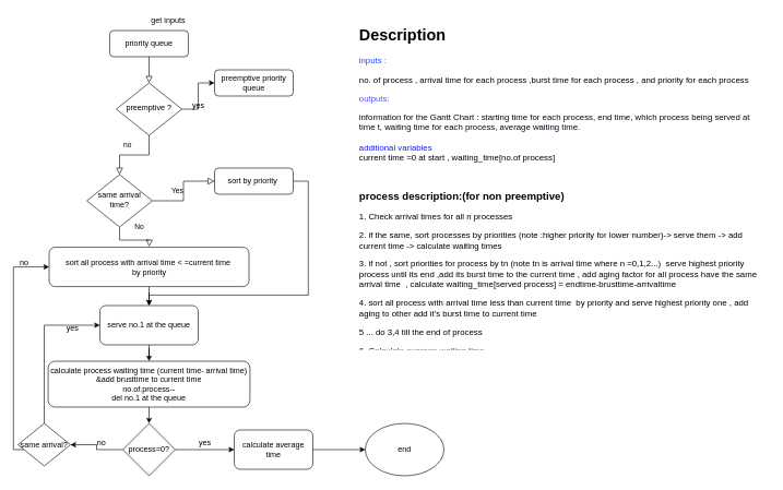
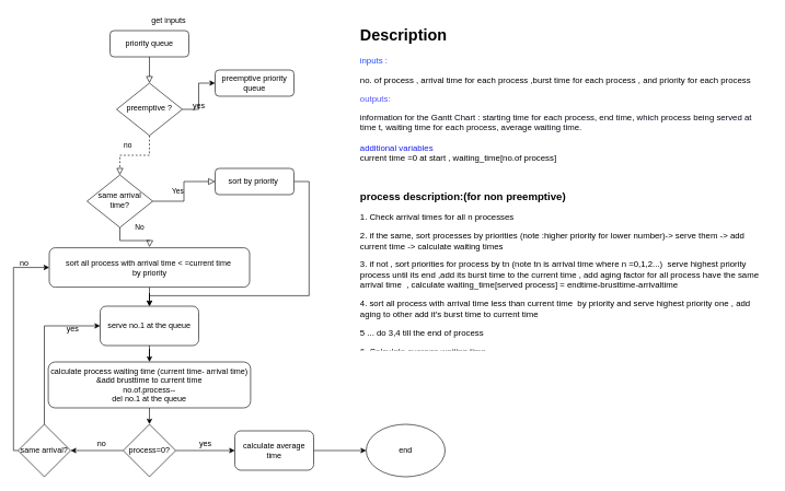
- <mxCell id="4" value="no" style="rounded=0;html=1;jettySize=auto;orthogonalLoop=1;fontSize=11;endArrow=block;endFill=0;endSize=8;strokeWidth=1;shadow=0;labelBackgroundColor=none;edgeStyle=orthogonalEdgeStyle;" parent="1" source="6" target="10" edge="1"><mxGeometry x="0.2" y="-15" relative="1" as="geometry"><mxPoint as="offset" /></mxGeometry></mxCell>
+ <mxCell id="4" value="no" style="rounded=0;html=1;jettySize=auto;orthogonalLoop=1;fontSize=11;endArrow=block;endFill=0;endSize=8;strokeWidth=1;shadow=0;labelBackgroundColor=none;edgeStyle=orthogonalEdgeStyle;dashed=1;" parent="1" source="6" target="10" edge="1"><mxGeometry x="0.2" y="-15" relative="1" as="geometry"><mxPoint as="offset" /></mxGeometry></mxCell>
- <mxCell id="25" value="same arrival?" style="rhombus;whiteSpace=wrap;html=1;" vertex="1" parent="1"><mxGeometry x="27" y="646" width="80" height="65" as="geometry" /></mxCell>
+ <mxCell id="25" value="same arrival?" style="rhombus;whiteSpace=wrap;html=1;" vertex="1" parent="1"><mxGeometry x="27" y="646" width="80" height="80" as="geometry" /></mxCell>
